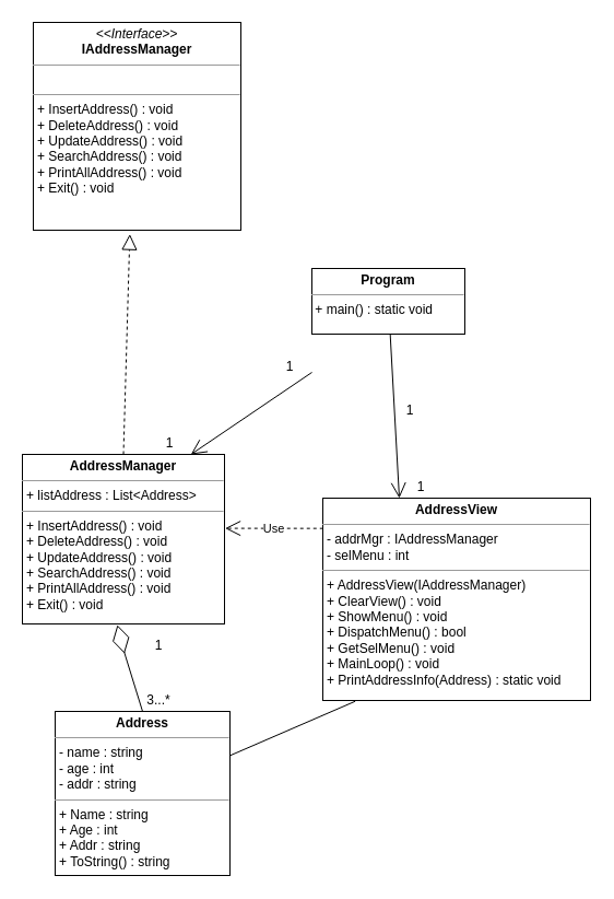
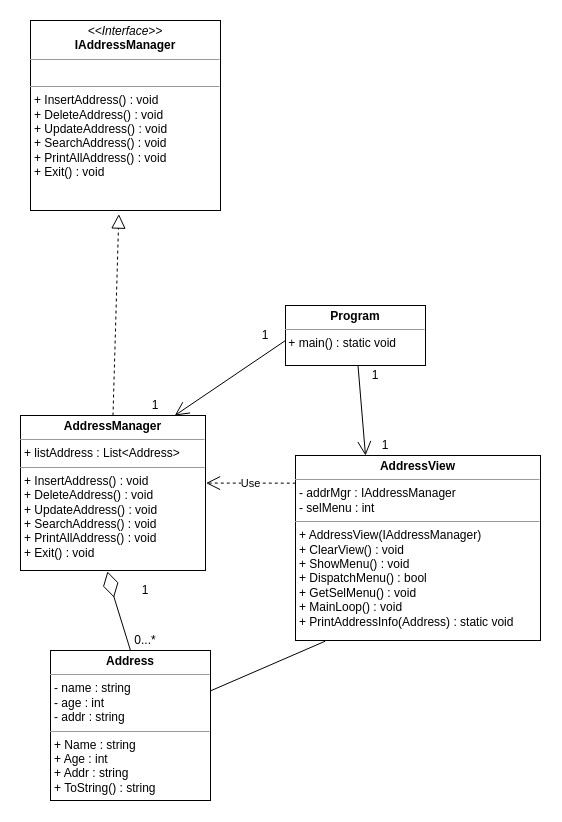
- <mxCell id="2" value="&lt;p style=&quot;margin: 0px ; margin-top: 4px ; text-align: center&quot;&gt;&lt;b&gt;Program&lt;/b&gt;&lt;/p&gt;&lt;hr size=&quot;1&quot;&gt;&lt;div style=&quot;height: 2px&quot;&gt;&amp;nbsp;+ main() : static void&lt;/div&gt;" style="verticalAlign=top;align=left;overflow=fill;fontSize=12;fontFamily=Helvetica;html=1;" parent="1" vertex="1"><mxGeometry x="285" y="245" width="140" height="60" as="geometry" /></mxCell>
+ <mxCell id="2" value="&lt;p style=&quot;margin: 0px ; margin-top: 4px ; text-align: center&quot;&gt;&lt;b&gt;Program&lt;/b&gt;&lt;/p&gt;&lt;hr size=&quot;1&quot;&gt;&lt;div style=&quot;height: 2px&quot;&gt;&amp;nbsp;+ main() : static void&lt;/div&gt;" style="verticalAlign=top;align=left;overflow=fill;fontSize=12;fontFamily=Helvetica;html=1;" parent="1" vertex="1"><mxGeometry x="285" y="305" width="140" height="60" as="geometry" /></mxCell>
- <mxCell id="5" value="3...*" style="text;html=1;strokeColor=none;fillColor=none;align=center;verticalAlign=middle;whiteSpace=wrap;rounded=0;" parent="1" vertex="1"><mxGeometry x="125" y="630" width="40" height="20" as="geometry" /></mxCell>
+ <mxCell id="5" value="0...*" style="text;html=1;strokeColor=none;fillColor=none;align=center;verticalAlign=middle;whiteSpace=wrap;rounded=0;" parent="1" vertex="1"><mxGeometry x="125" y="630" width="40" height="20" as="geometry" /></mxCell>
